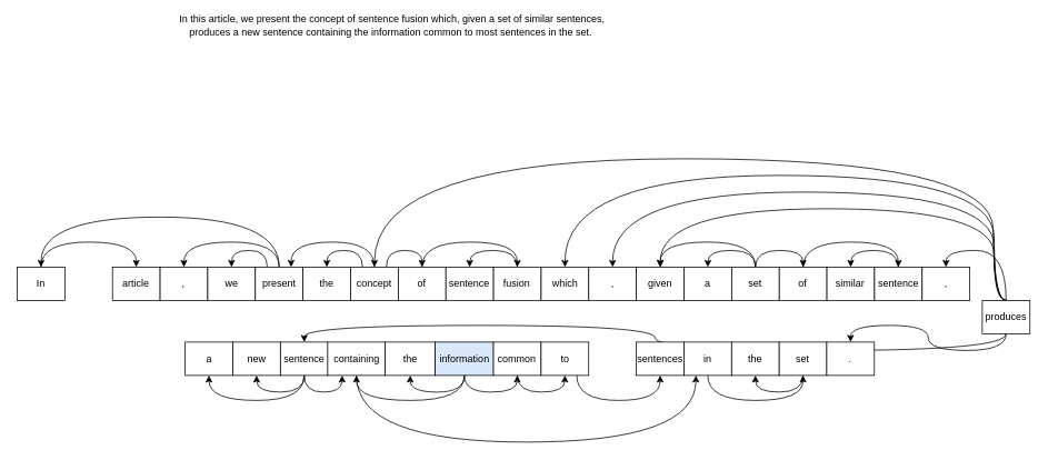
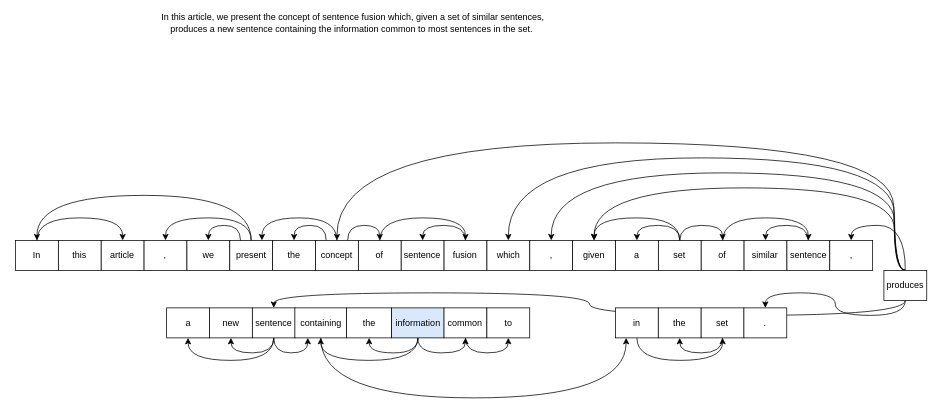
+ <mxCell id="4" value="this" style="rounded=0;whiteSpace=wrap;html=1;" vertex="1" parent="1"><mxGeometry x="77.143" y="320" width="57.143" height="40" as="geometry" /></mxCell>
- <mxCell id="62" value="sentences" style="rounded=0;whiteSpace=wrap;html=1;" vertex="1" parent="1"><mxGeometry x="762.786" y="410" width="57.143" height="40" as="geometry" /></mxCell>
- <mxCell id="60" style="edgeStyle=orthogonalEdgeStyle;curved=1;rounded=0;orthogonalLoop=1;jettySize=auto;html=1;exitX=0.75;exitY=1;exitDx=0;exitDy=0;entryX=0.5;entryY=1;entryDx=0;entryDy=0;startArrow=none;startFill=0;endArrow=classic;endFill=1;" edge="1" parent="1" source="61" target="62"><mxGeometry relative="1" as="geometry"><Array as="points"><mxPoint x="691" y="480" /><mxPoint x="791" y="480" /></Array></mxGeometry></mxCell>
